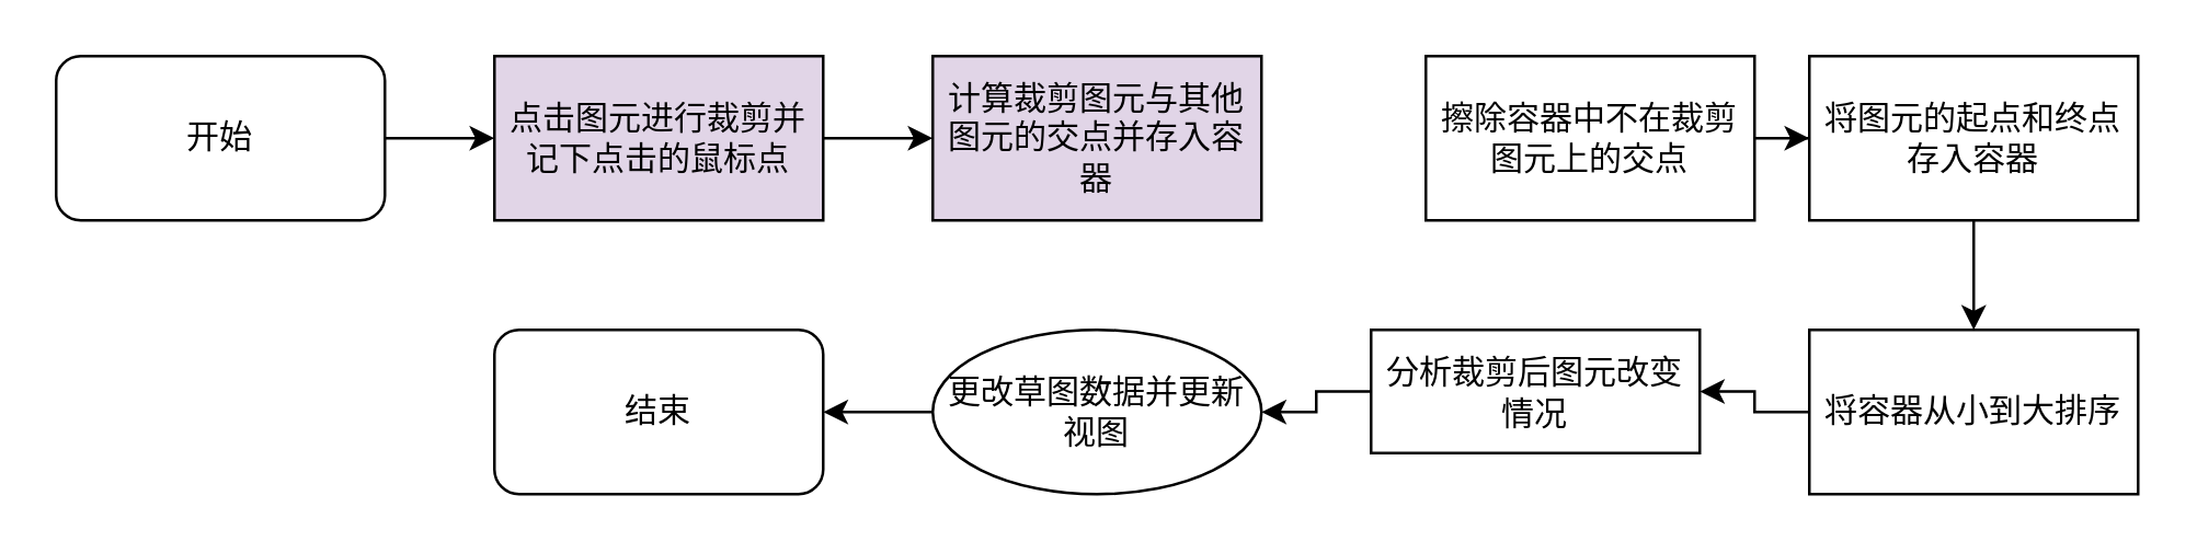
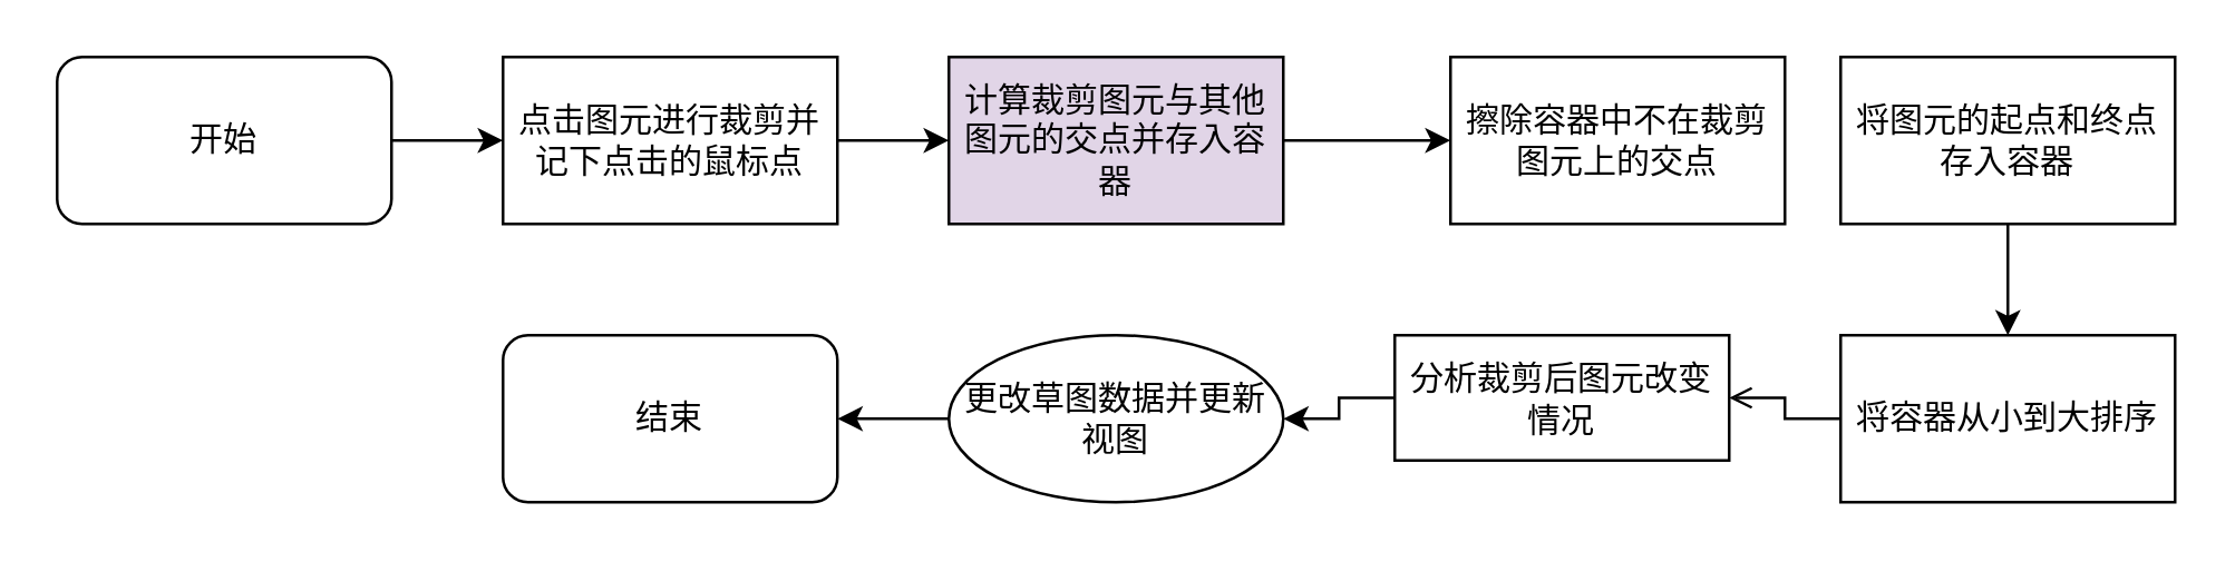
- <mxCell id="5" value="点击图元进行裁剪并记下点击的鼠标点" style="rounded=0;whiteSpace=wrap;html=1;fillColor=#e1d5e7;" vertex="1" parent="1"><mxGeometry x="180" y="20" width="120" height="60" as="geometry" /></mxCell>
+ <mxCell id="5" value="点击图元进行裁剪并记下点击的鼠标点" style="rounded=0;whiteSpace=wrap;html=1;" vertex="1" parent="1"><mxGeometry x="180" y="20" width="120" height="60" as="geometry" /></mxCell>
+ <mxCell id="6" style="edgeStyle=orthogonalEdgeStyle;rounded=0;orthogonalLoop=1;jettySize=auto;html=1;entryX=0;entryY=0.5;entryDx=0;entryDy=0;" edge="1" parent="1" source="7" target="9"><mxGeometry relative="1" as="geometry" /></mxCell>
- <mxCell id="8" style="edgeStyle=orthogonalEdgeStyle;rounded=0;orthogonalLoop=1;jettySize=auto;html=1;entryX=0;entryY=0.5;entryDx=0;entryDy=0;" edge="1" parent="1" source="9" target="11"><mxGeometry relative="1" as="geometry" /></mxCell>
- <mxCell id="12" style="edgeStyle=orthogonalEdgeStyle;rounded=0;orthogonalLoop=1;jettySize=auto;html=1;entryX=1;entryY=0.5;entryDx=0;entryDy=0;" edge="1" parent="1" source="13" target="15"><mxGeometry relative="1" as="geometry" /></mxCell>
+ <mxCell id="12" style="edgeStyle=orthogonalEdgeStyle;rounded=0;orthogonalLoop=1;jettySize=auto;html=1;entryX=1;entryY=0.5;entryDx=0;entryDy=0;endArrow=open;" edge="1" parent="1" source="13" target="15"><mxGeometry relative="1" as="geometry" /></mxCell>
